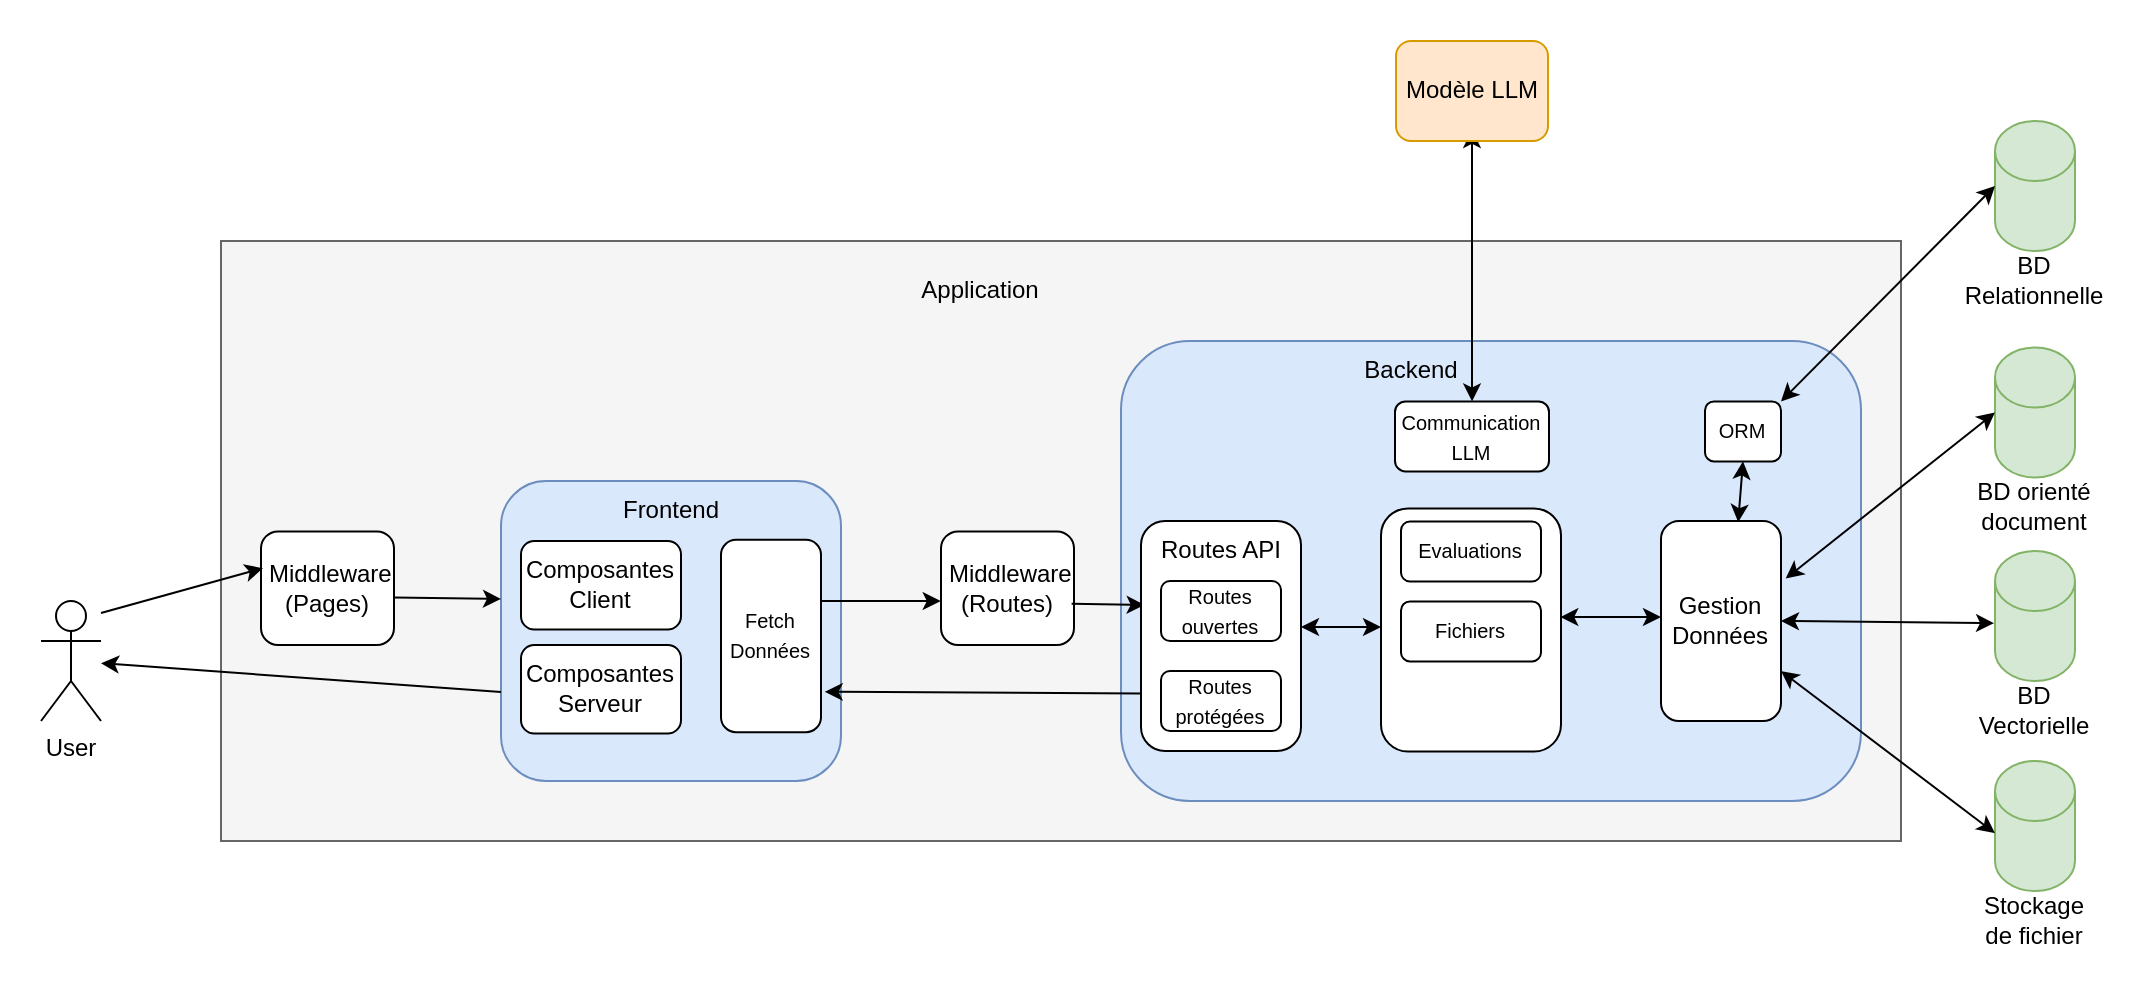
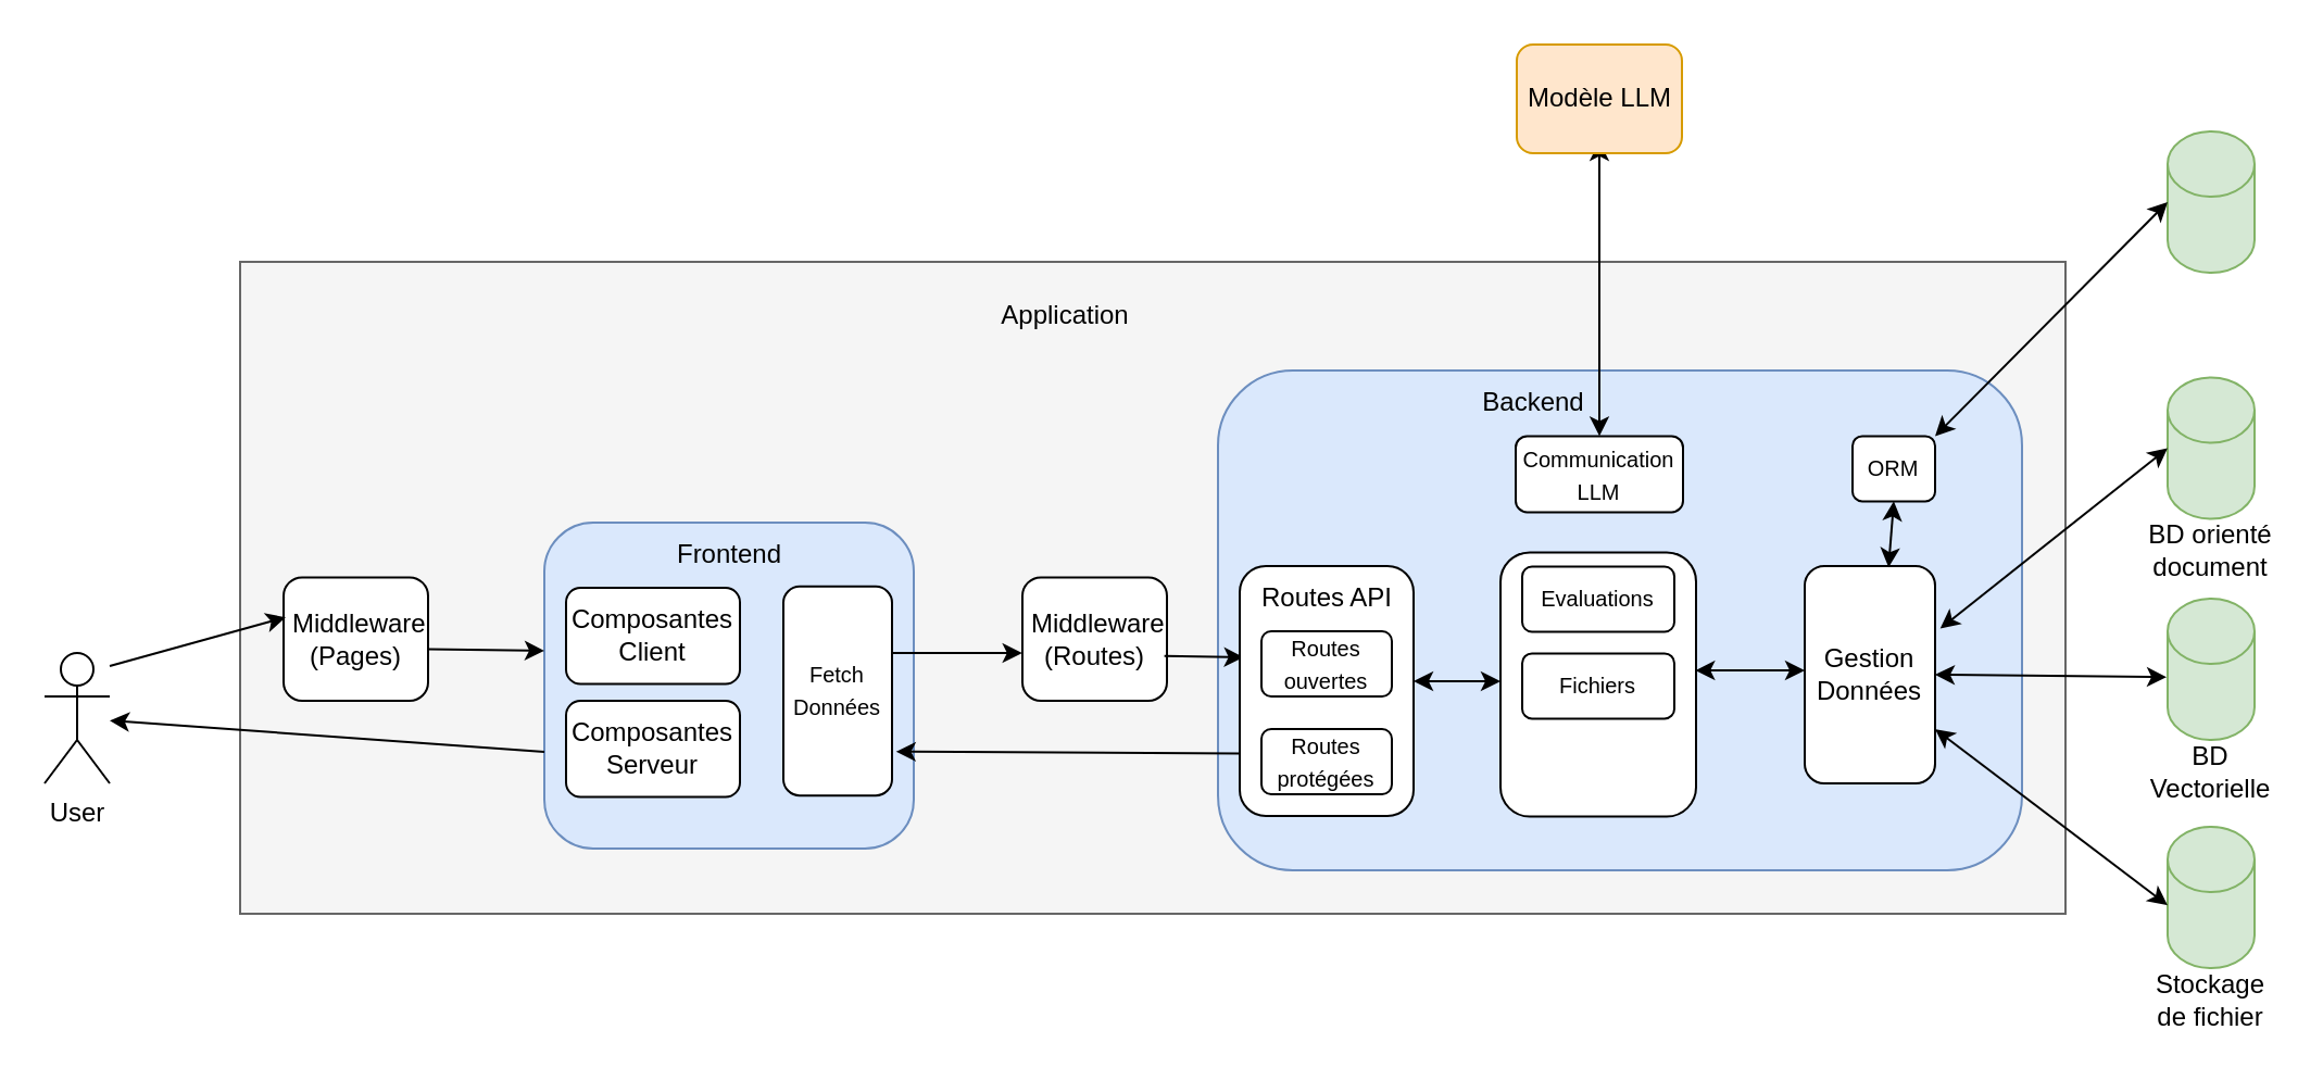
- <mxCell id="22" value="BD Relationnelle" style="text;html=1;align=center;verticalAlign=middle;whiteSpace=wrap;rounded=0;" parent="20" vertex="1"><mxGeometry y="65" width="60" height="30" as="geometry" /></mxCell>
